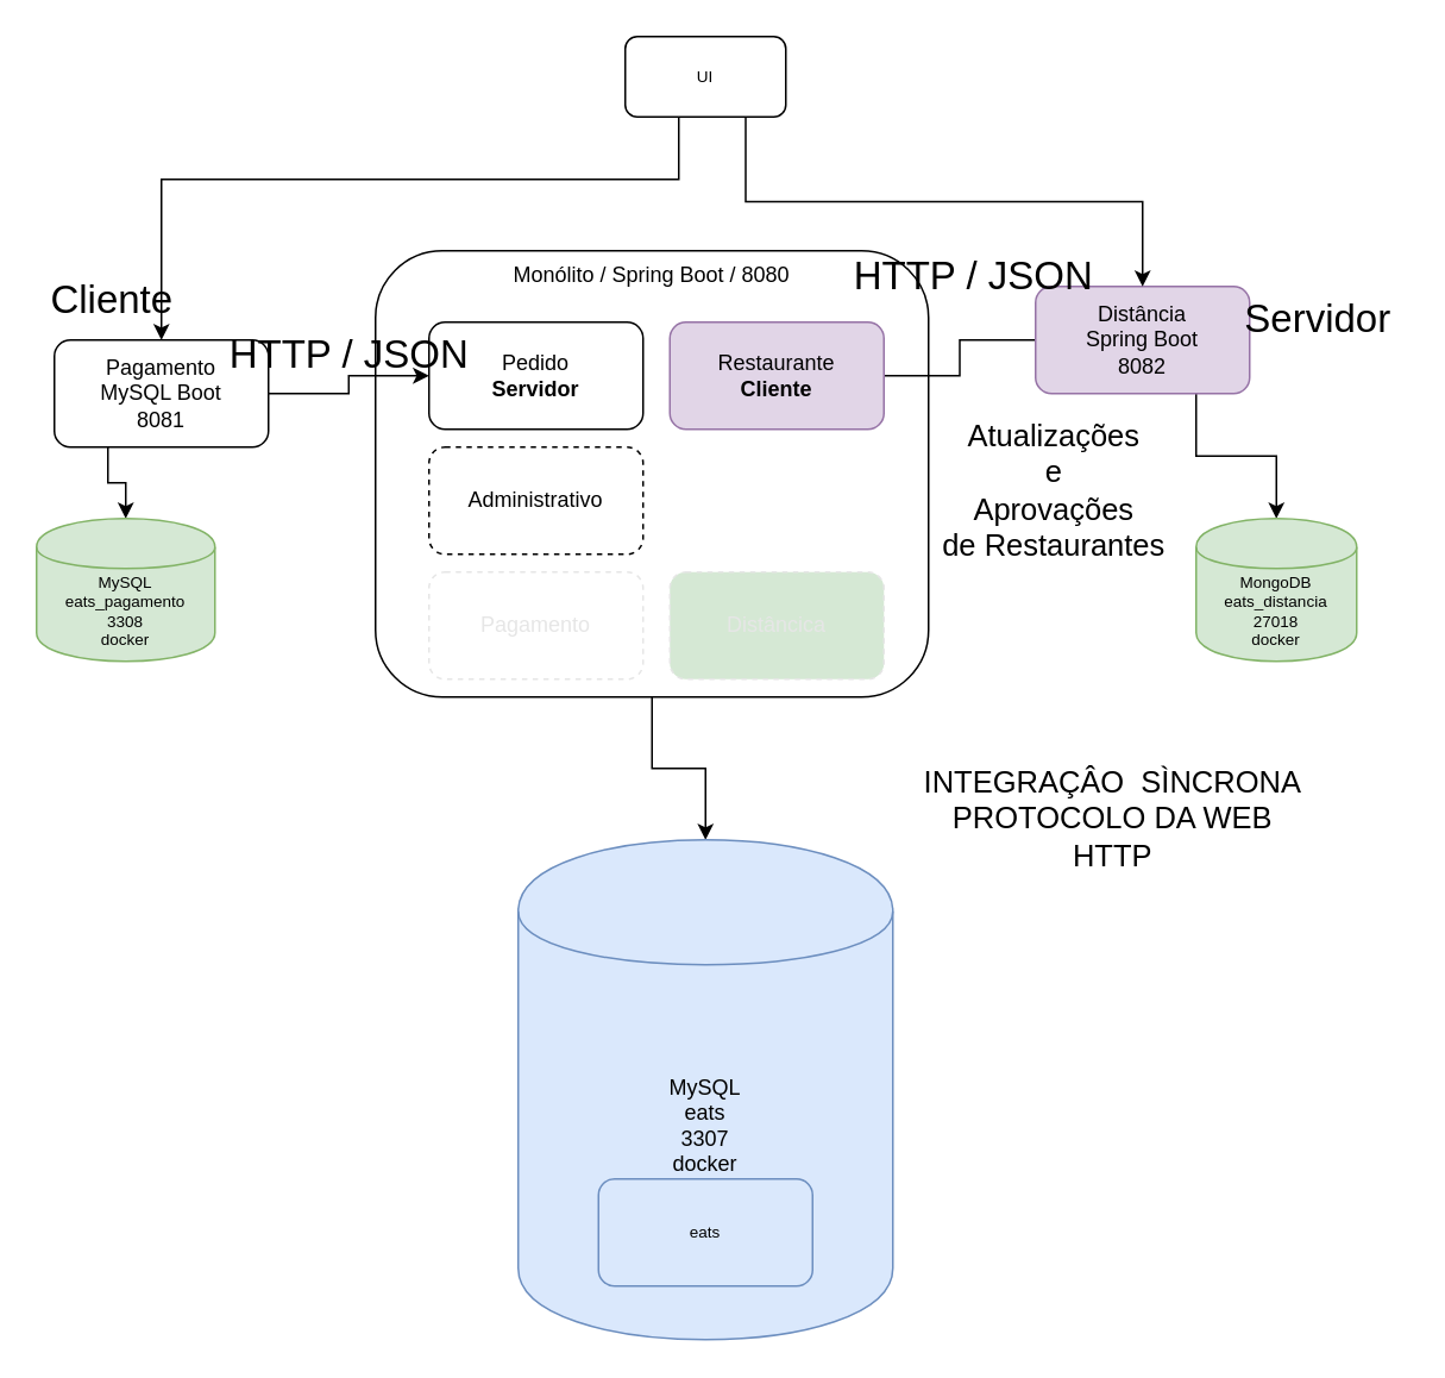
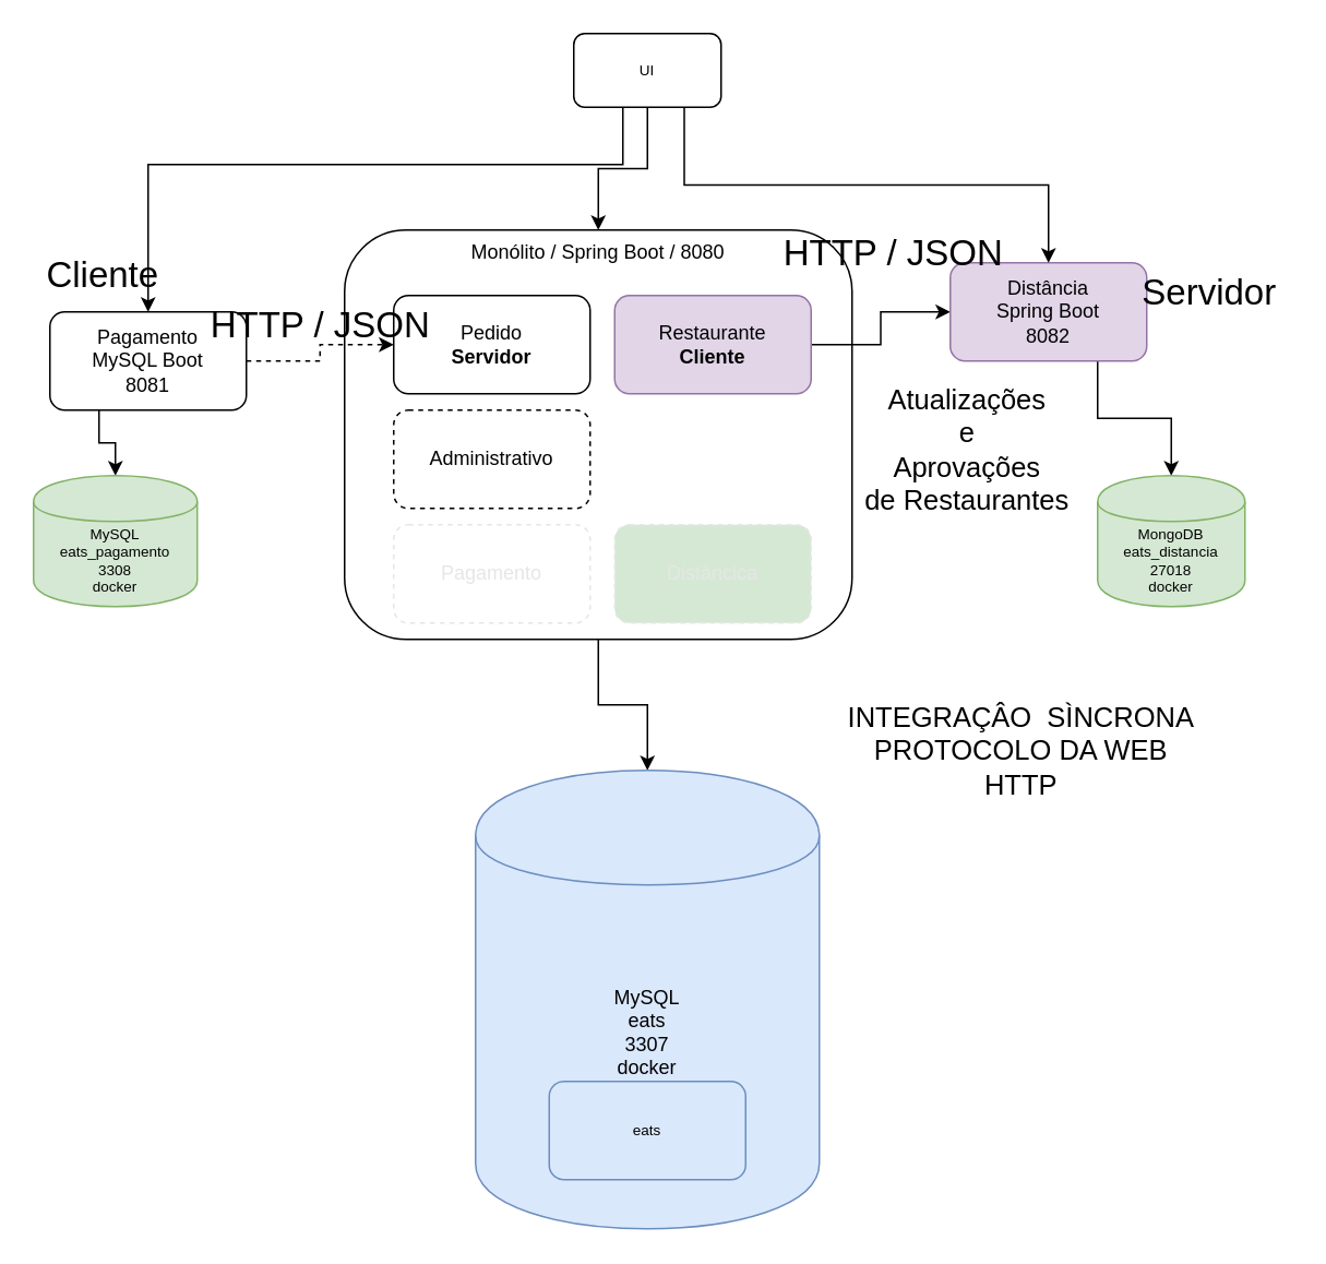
+ <mxCell id="19" style="edgeStyle=orthogonalEdgeStyle;rounded=0;orthogonalLoop=1;jettySize=auto;html=1;exitX=0.5;exitY=1;exitDx=0;exitDy=0;fontSize=9;fontColor=#E6E6E6;" parent="1" source="22" target="3" edge="1"><mxGeometry relative="1" as="geometry" /></mxCell>
- <mxCell id="4" style="edgeStyle=orthogonalEdgeStyle;rounded=0;orthogonalLoop=1;jettySize=auto;html=1;exitX=1;exitY=0.5;exitDx=0;exitDy=0;fontSize=17;fontColor=#E6E6E6;endArrow=none;" parent="1" source="5" target="15" edge="1"><mxGeometry relative="1" as="geometry" /></mxCell>
+ <mxCell id="4" style="edgeStyle=orthogonalEdgeStyle;rounded=0;orthogonalLoop=1;jettySize=auto;html=1;exitX=1;exitY=0.5;exitDx=0;exitDy=0;fontSize=17;fontColor=#E6E6E6;" parent="1" source="5" target="15" edge="1"><mxGeometry relative="1" as="geometry" /></mxCell>
- <mxCell id="12" style="edgeStyle=orthogonalEdgeStyle;rounded=0;orthogonalLoop=1;jettySize=auto;html=1;exitX=1;exitY=0.5;exitDx=0;exitDy=0;fontSize=9;fontColor=#E6E6E6;" parent="1" source="13" target="6" edge="1"><mxGeometry relative="1" as="geometry" /></mxCell>
+ <mxCell id="12" style="edgeStyle=orthogonalEdgeStyle;rounded=0;orthogonalLoop=1;jettySize=auto;html=1;exitX=1;exitY=0.5;exitDx=0;exitDy=0;fontSize=9;fontColor=#E6E6E6;dashed=1;" parent="1" source="13" target="6" edge="1"><mxGeometry relative="1" as="geometry" /></mxCell>
